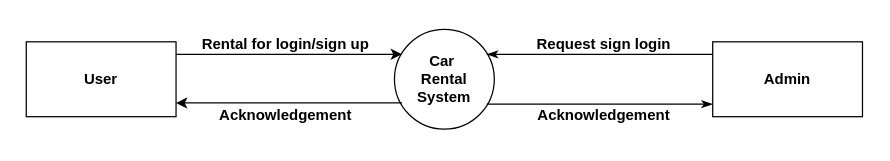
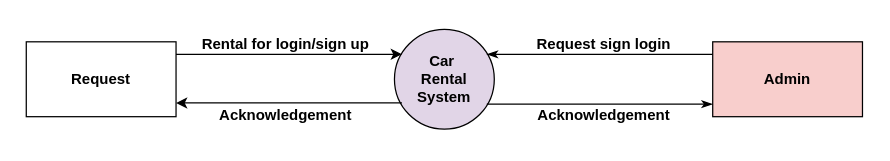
- <mxCell id="2" value="&lt;b&gt;User&lt;/b&gt;" style="rounded=0;whiteSpace=wrap;html=1;" parent="1" vertex="1"><mxGeometry x="20" y="33" width="120" height="60" as="geometry" /></mxCell>
+ <mxCell id="2" value="&lt;b&gt;Request&lt;/b&gt;" style="rounded=0;whiteSpace=wrap;html=1;" parent="1" vertex="1"><mxGeometry x="20" y="33" width="120" height="60" as="geometry" /></mxCell>
- <mxCell id="4" value="&lt;b&gt;Car&amp;nbsp;&lt;/b&gt;&lt;div&gt;&lt;b&gt;Rental System&lt;/b&gt;&lt;/div&gt;" style="ellipse;whiteSpace=wrap;html=1;aspect=fixed;" parent="1" vertex="1"><mxGeometry x="315" y="23" width="80" height="80" as="geometry" /></mxCell>
+ <mxCell id="4" value="&lt;b&gt;Car&amp;nbsp;&lt;/b&gt;&lt;div&gt;&lt;b&gt;Rental System&lt;/b&gt;&lt;/div&gt;" style="ellipse;whiteSpace=wrap;html=1;aspect=fixed;fillColor=#e1d5e7;" parent="1" vertex="1"><mxGeometry x="315" y="23" width="80" height="80" as="geometry" /></mxCell>
- <mxCell id="3" value="&lt;b&gt;Admin&lt;/b&gt;" style="rounded=0;whiteSpace=wrap;html=1;" parent="1" vertex="1"><mxGeometry x="570" y="33" width="120" height="60" as="geometry" /></mxCell>
+ <mxCell id="3" value="&lt;b&gt;Admin&lt;/b&gt;" style="rounded=0;whiteSpace=wrap;html=1;fillColor=#f8cecc;" parent="1" vertex="1"><mxGeometry x="570" y="33" width="120" height="60" as="geometry" /></mxCell>
